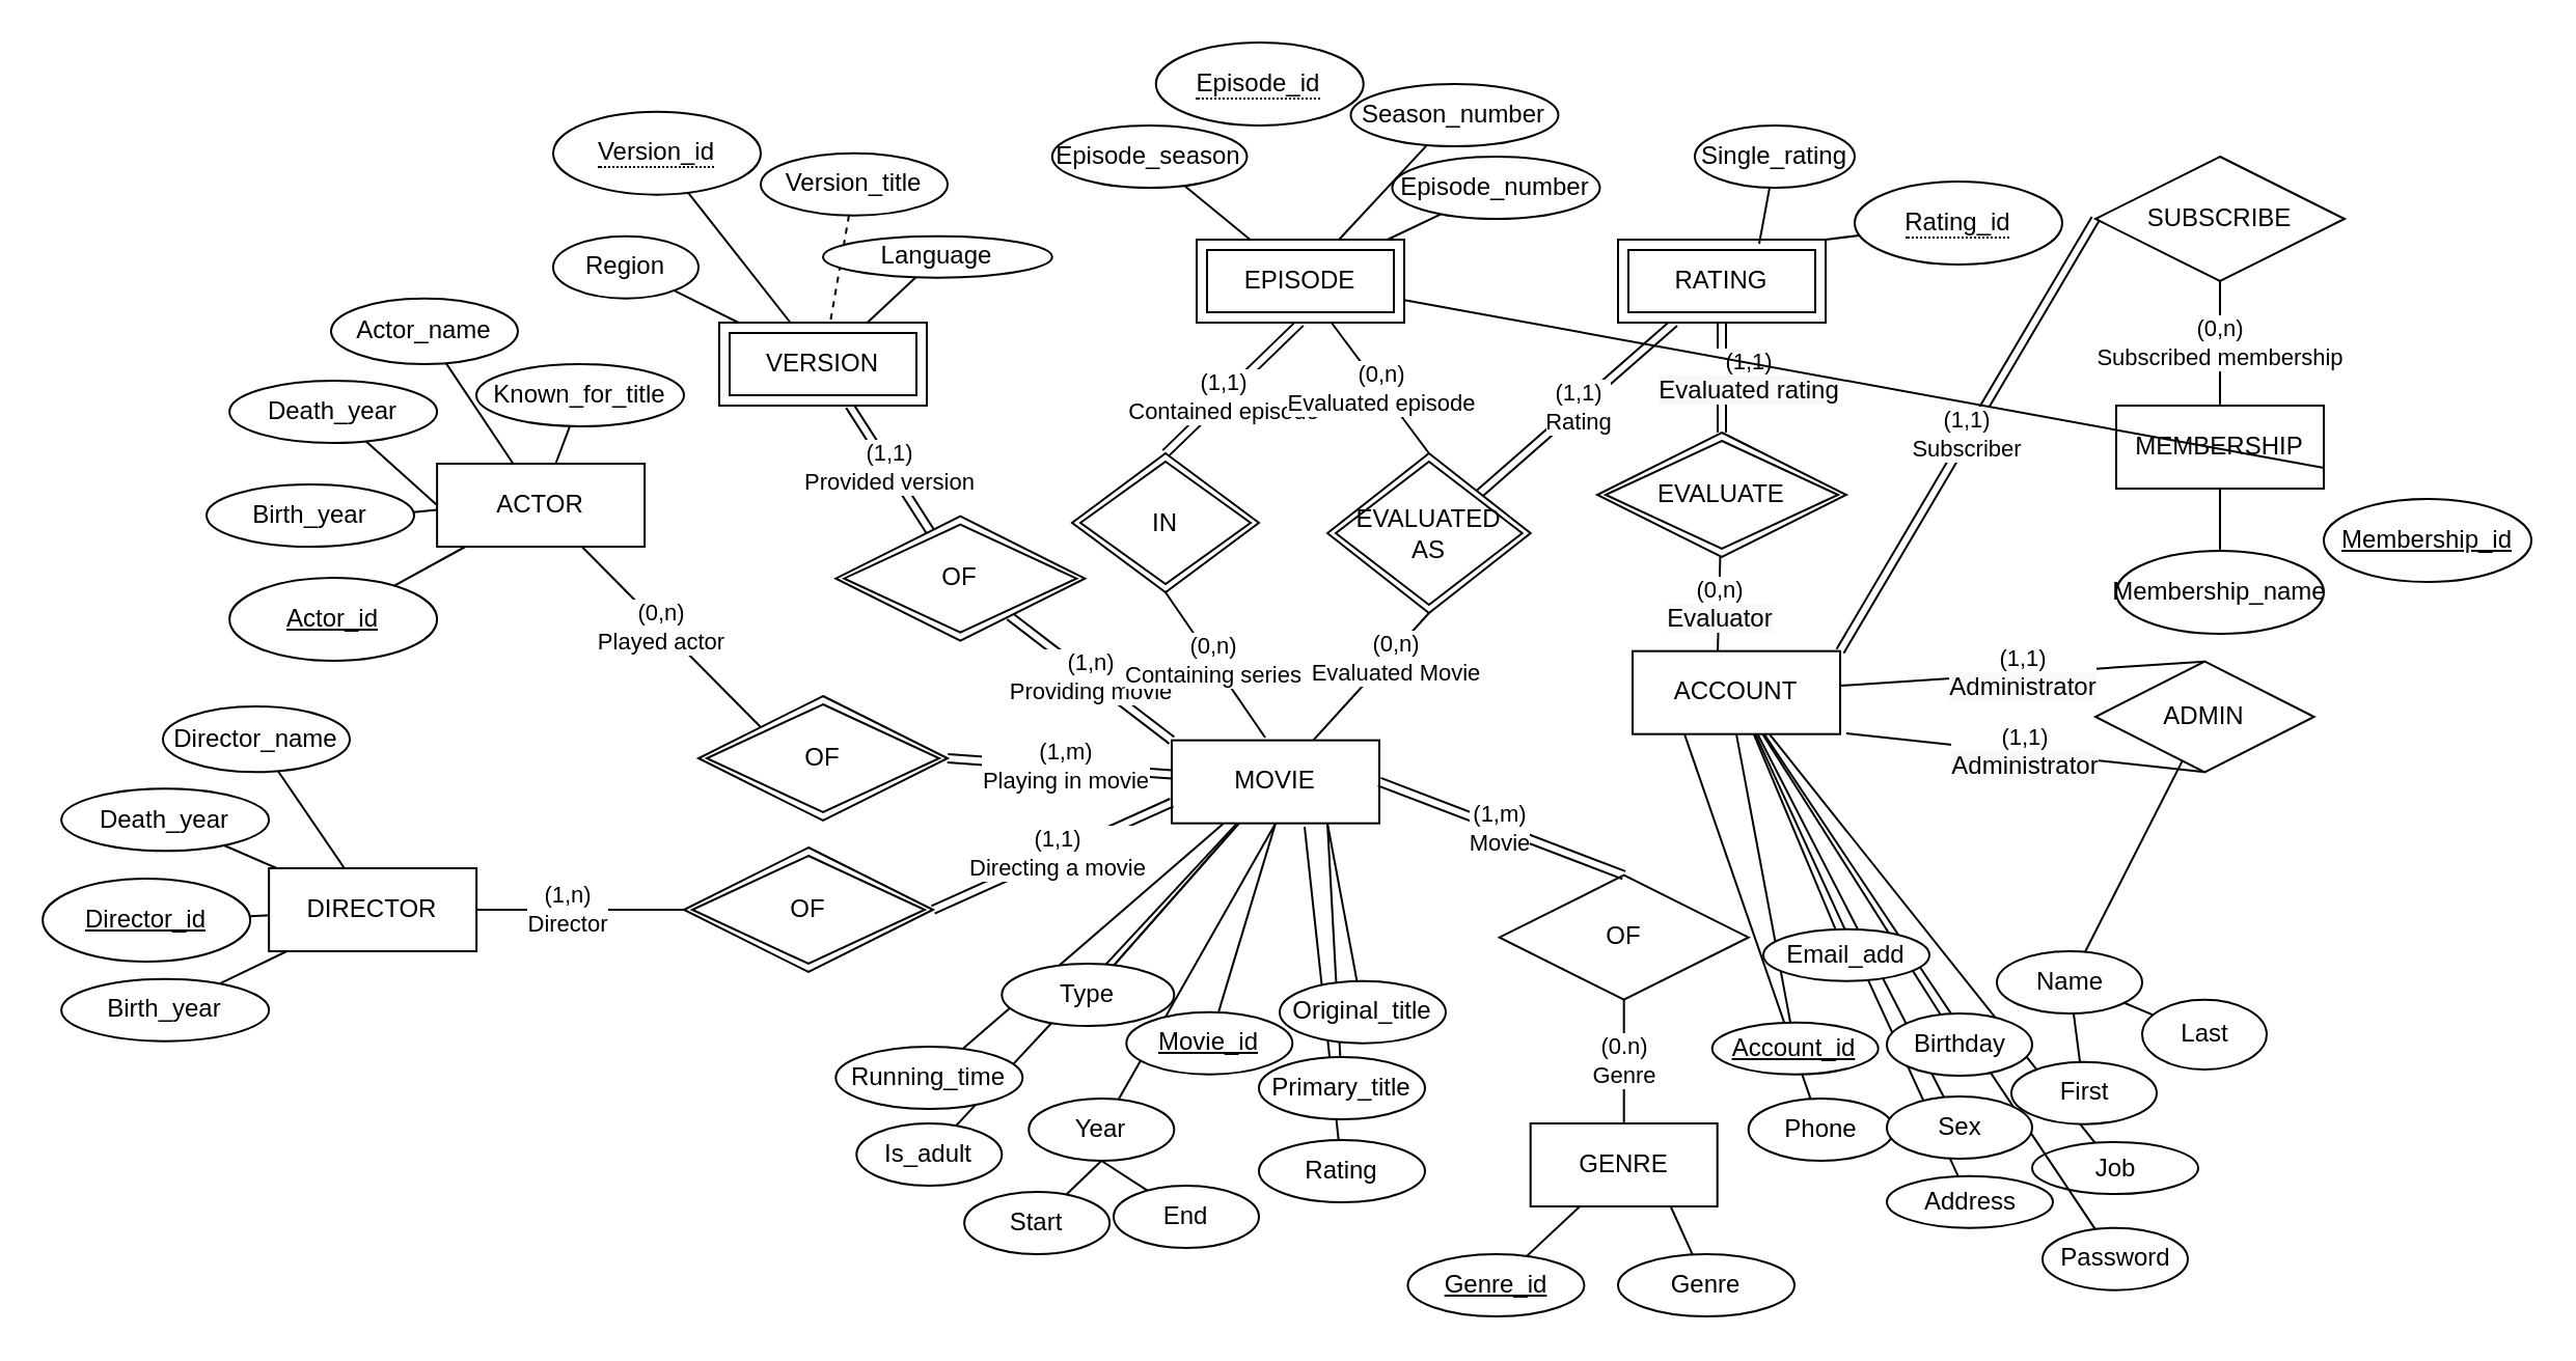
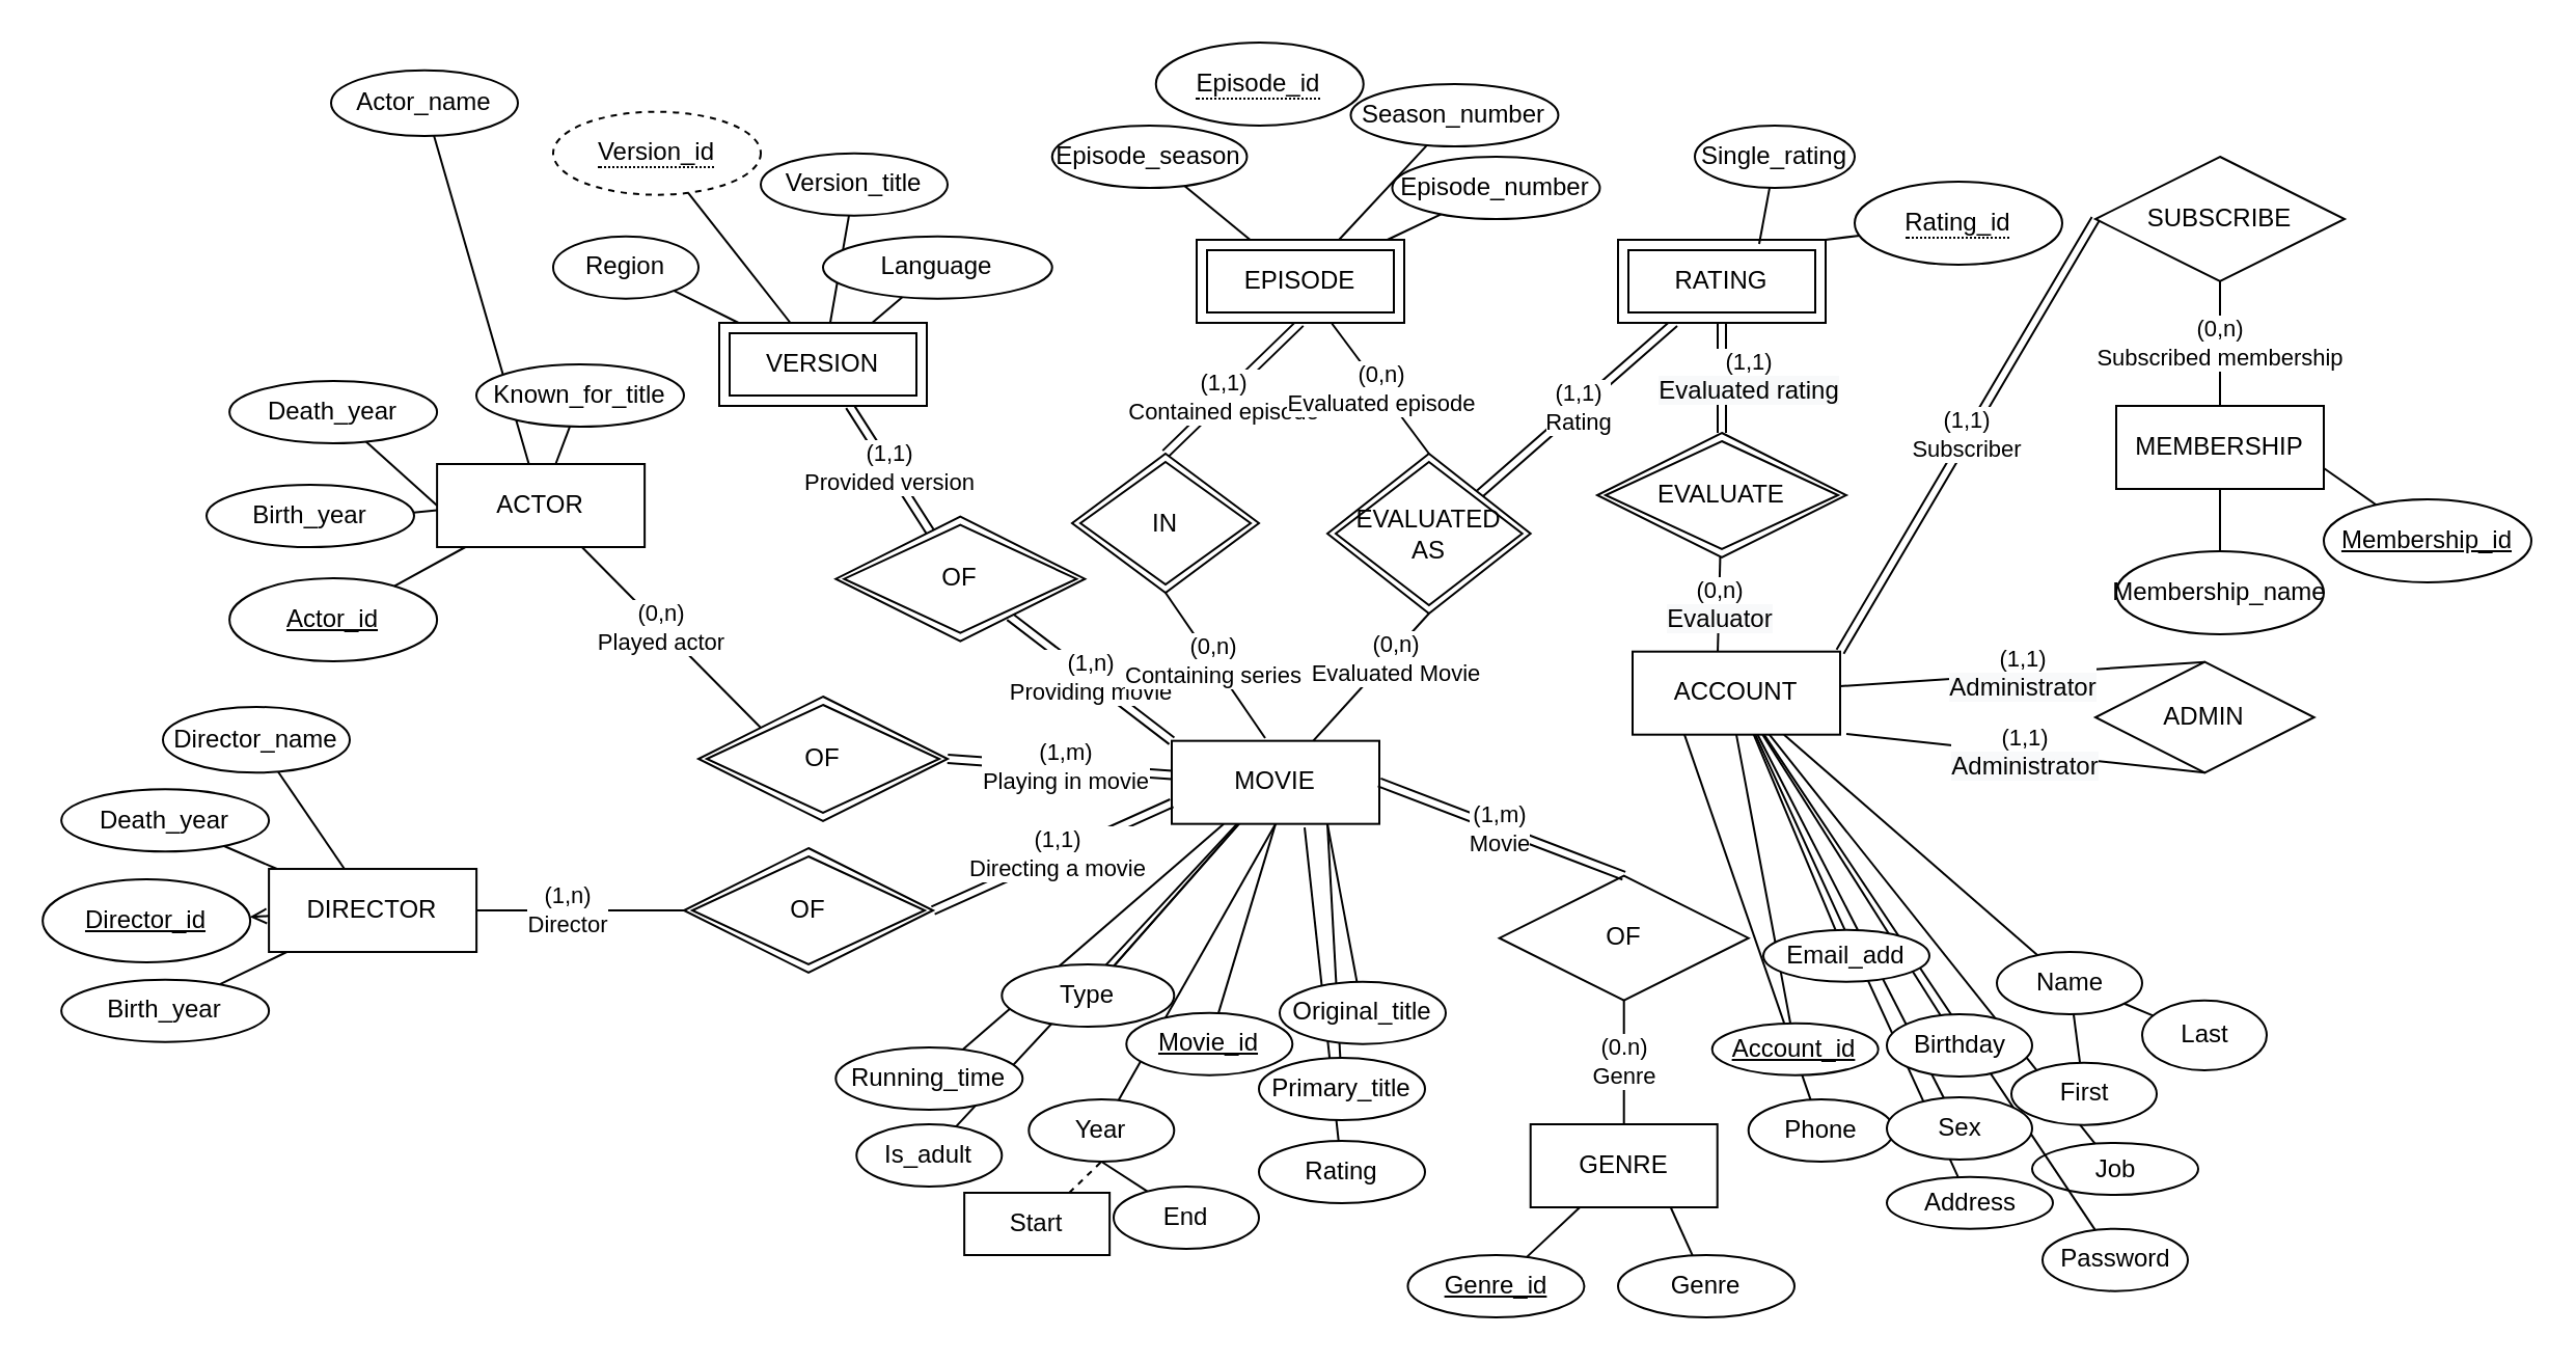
- <mxCell id="39" value="&lt;span style=&quot;border-bottom: 1px dotted&quot;&gt;Version_id&lt;/span&gt;" style="ellipse;whiteSpace=wrap;html=1;align=center;" parent="1" vertex="1"><mxGeometry x="266" y="53.33" width="100" height="40" as="geometry" /></mxCell>
+ <mxCell id="39" value="&lt;span style=&quot;border-bottom: 1px dotted&quot;&gt;Version_id&lt;/span&gt;" style="ellipse;whiteSpace=wrap;html=1;align=center;dashed=1;" parent="1" vertex="1"><mxGeometry x="266" y="53.33" width="100" height="40" as="geometry" /></mxCell>
- <mxCell id="88" value="Language" style="ellipse;whiteSpace=wrap;html=1;align=center;" parent="1" vertex="1"><mxGeometry x="396" y="113.33" width="110.38" height="20" as="geometry" /></mxCell>
+ <mxCell id="88" value="Language" style="ellipse;whiteSpace=wrap;html=1;align=center;" parent="1" vertex="1"><mxGeometry x="396" y="113.33" width="110.38" height="30" as="geometry" /></mxCell>
- <mxCell id="87" value="" style="endArrow=none;html=1;rounded=0;dashed=1;" parent="1" source="86" target="27" edge="1"><mxGeometry relative="1" as="geometry"><mxPoint x="572" y="-83.67" as="sourcePoint" /><mxPoint x="496.769" y="-97" as="targetPoint" /></mxGeometry></mxCell>
+ <mxCell id="87" value="" style="endArrow=none;html=1;rounded=0;" parent="1" source="86" target="27" edge="1"><mxGeometry relative="1" as="geometry"><mxPoint x="572" y="-83.67" as="sourcePoint" /><mxPoint x="496.769" y="-97" as="targetPoint" /></mxGeometry></mxCell>
- <mxCell id="90" value="Actor_name" style="ellipse;whiteSpace=wrap;html=1;align=center;fontStyle=0" parent="1" vertex="1"><mxGeometry x="159" y="143.33" width="90" height="31.67" as="geometry" /></mxCell>
+ <mxCell id="90" value="Actor_name" style="ellipse;whiteSpace=wrap;html=1;align=center;fontStyle=0" parent="1" vertex="1"><mxGeometry x="159" y="33.33" width="90" height="31.67" as="geometry" /></mxCell>
- <mxCell id="125" value="" style="endArrow=none;html=1;rounded=0;exitX=1;exitY=0.75;exitDx=0;exitDy=0;" parent="1" source="43" target="32" edge="1"><mxGeometry relative="1" as="geometry"><mxPoint x="1169" y="222" as="sourcePoint" /><mxPoint x="1059" y="265" as="targetPoint" /></mxGeometry></mxCell>
+ <mxCell id="125" value="" style="endArrow=none;html=1;rounded=0;exitX=1;exitY=0.75;exitDx=0;exitDy=0;" parent="1" source="43" target="124" edge="1"><mxGeometry relative="1" as="geometry"><mxPoint x="1169" y="222" as="sourcePoint" /><mxPoint x="1059" y="265" as="targetPoint" /></mxGeometry></mxCell>
- <mxCell id="71" value="" style="endArrow=none;html=1;rounded=0;" parent="1" source="70" target="103" edge="1"><mxGeometry relative="1" as="geometry"><mxPoint x="1036" y="311.33" as="sourcePoint" /><mxPoint x="1120" y="327.997" as="targetPoint" /></mxGeometry></mxCell>
+ <mxCell id="71" value="" style="endArrow=none;html=1;rounded=0;" parent="1" source="70" target="31" edge="1"><mxGeometry relative="1" as="geometry"><mxPoint x="1036" y="311.33" as="sourcePoint" /><mxPoint x="1120" y="327.997" as="targetPoint" /></mxGeometry></mxCell>
- <mxCell id="111" value="" style="endArrow=none;html=1;rounded=0;" parent="1" source="106" target="110" edge="1"><mxGeometry relative="1" as="geometry"><mxPoint x="142.696" y="459.67" as="sourcePoint" /><mxPoint x="395" y="714.67" as="targetPoint" /></mxGeometry></mxCell>
+ <mxCell id="111" value="" style="endArrow=open;html=1;rounded=0;" parent="1" source="106" target="110" edge="1"><mxGeometry relative="1" as="geometry"><mxPoint x="142.696" y="459.67" as="sourcePoint" /><mxPoint x="395" y="714.67" as="targetPoint" /></mxGeometry></mxCell>
- <mxCell id="60" value="" style="endArrow=none;html=1;rounded=0;entryX=0.5;entryY=1;entryDx=0;entryDy=0;" parent="1" source="59" target="57" edge="1"><mxGeometry relative="1" as="geometry"><mxPoint x="478.15" y="712.33" as="sourcePoint" /><mxPoint x="562.15" y="728.997" as="targetPoint" /></mxGeometry></mxCell>
+ <mxCell id="60" value="" style="endArrow=none;html=1;rounded=0;entryX=0.5;entryY=1;entryDx=0;entryDy=0;dashed=1;" parent="1" source="59" target="57" edge="1"><mxGeometry relative="1" as="geometry"><mxPoint x="478.15" y="712.33" as="sourcePoint" /><mxPoint x="562.15" y="728.997" as="targetPoint" /></mxGeometry></mxCell>
- <mxCell id="59" value="Start" style="ellipse;whiteSpace=wrap;html=1;align=center;" parent="1" vertex="1"><mxGeometry x="464.07" y="574" width="70" height="30" as="geometry" /></mxCell>
+ <mxCell id="59" value="Start" style="whiteSpace=wrap;html=1;align=center;rounded=0;" parent="1" vertex="1"><mxGeometry x="464.07" y="574" width="70" height="30" as="geometry" /></mxCell>
